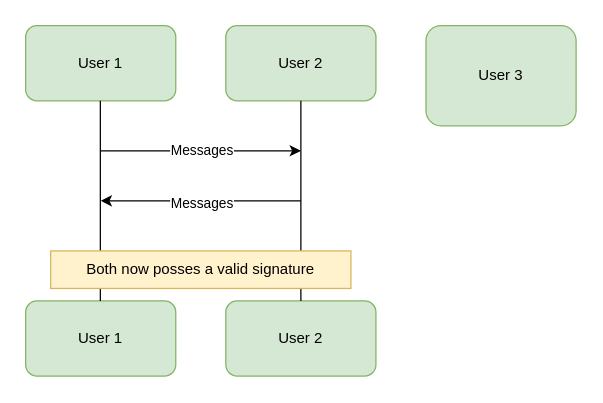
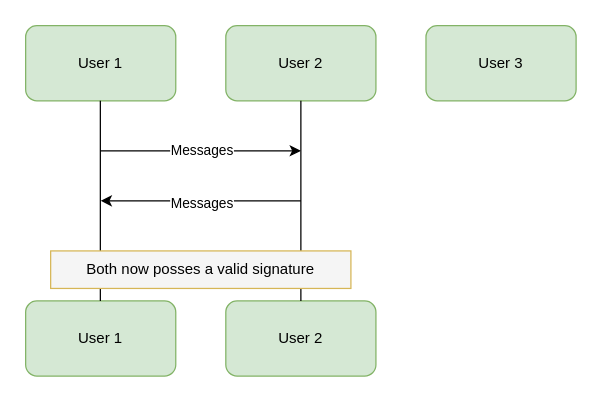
- <mxCell id="4" value="User 3" style="rounded=1;whiteSpace=wrap;html=1;fillColor=#d5e8d4;strokeColor=#82b366;" vertex="1" parent="1"><mxGeometry x="340" y="20" width="120" height="80" as="geometry" /></mxCell>
+ <mxCell id="4" value="User 3" style="rounded=1;whiteSpace=wrap;html=1;fillColor=#d5e8d4;strokeColor=#82b366;" vertex="1" parent="1"><mxGeometry x="340" y="20" width="120" height="60" as="geometry" /></mxCell>
- <mxCell id="9" value="Both now posses a valid signature" style="rounded=0;whiteSpace=wrap;html=1;fillColor=#fff2cc;strokeColor=#d6b656;" vertex="1" parent="1"><mxGeometry x="40" y="200" width="240" height="30" as="geometry" /></mxCell>
+ <mxCell id="9" value="Both now posses a valid signature" style="rounded=0;whiteSpace=wrap;html=1;fillColor=#f5f5f5;strokeColor=#d6b656;" vertex="1" parent="1"><mxGeometry x="40" y="200" width="240" height="30" as="geometry" /></mxCell>
